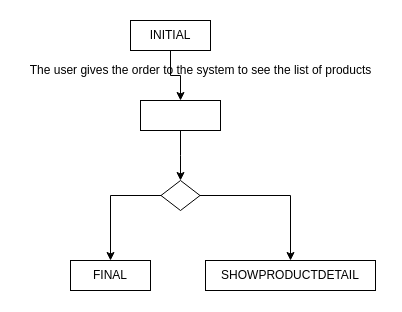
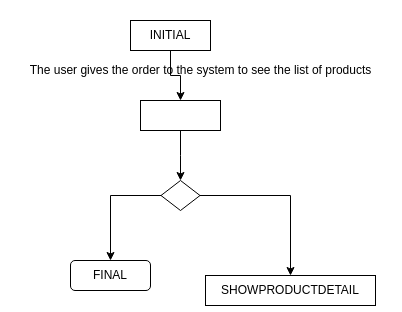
- <mxCell id="7" value="FINAL" style="rounded=0;whiteSpace=wrap;html=1;" parent="1" vertex="1"><mxGeometry x="70" y="260" width="80" height="30" as="geometry" /></mxCell>
+ <mxCell id="7" value="FINAL" style="whiteSpace=wrap;html=1;rounded=1;" parent="1" vertex="1"><mxGeometry x="70" y="260" width="80" height="30" as="geometry" /></mxCell>
- <mxCell id="8" value="SHOWPRODUCTDETAIL" style="rounded=0;whiteSpace=wrap;html=1;" parent="1" vertex="1"><mxGeometry x="205" y="260" width="170" height="30" as="geometry" /></mxCell>
+ <mxCell id="8" value="SHOWPRODUCTDETAIL" style="rounded=0;whiteSpace=wrap;html=1;" parent="1" vertex="1"><mxGeometry x="205" y="275" width="170" height="30" as="geometry" /></mxCell>
